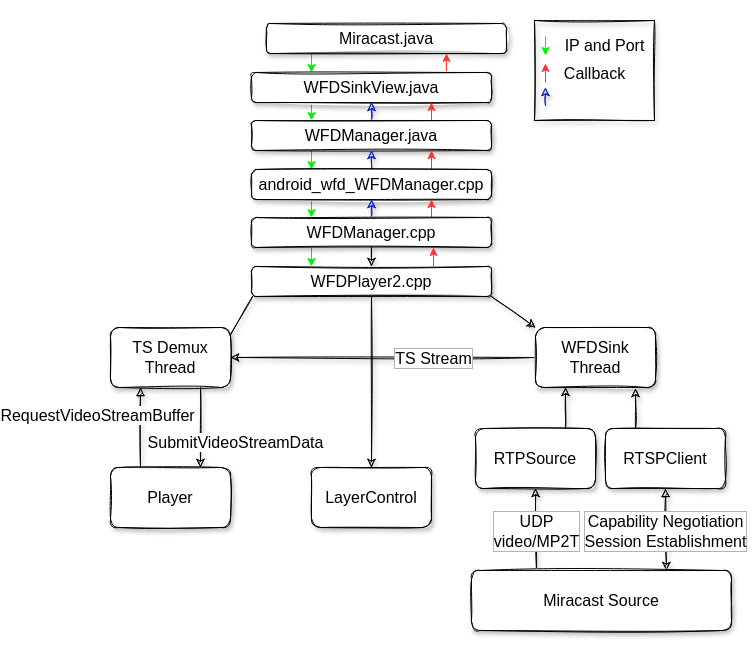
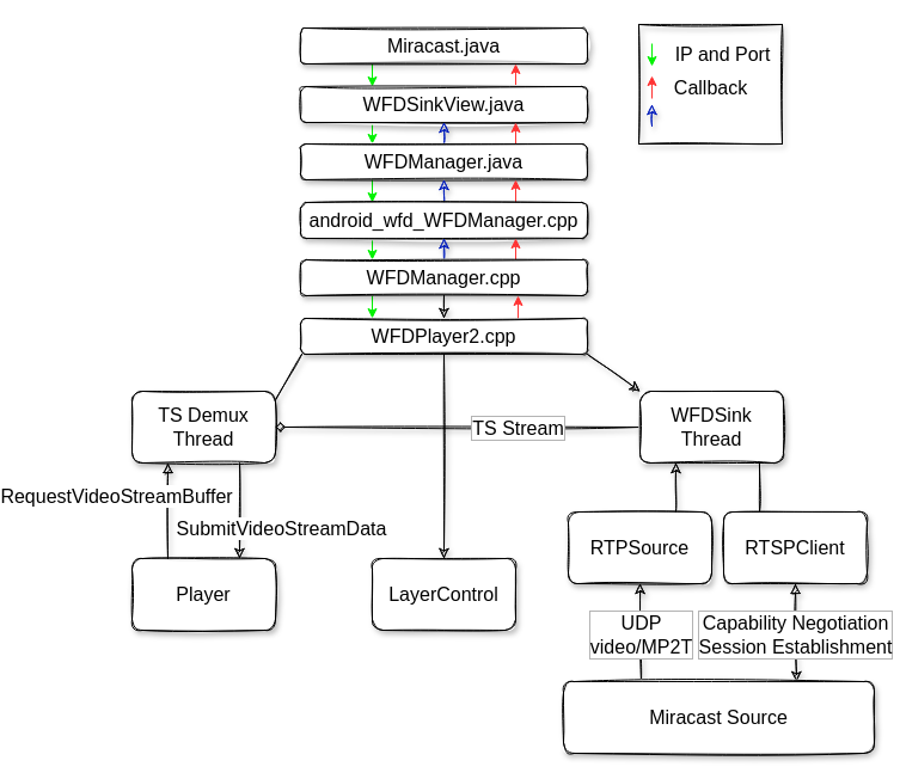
- <mxCell id="3" value="Miracast.java" style="rounded=1;whiteSpace=wrap;html=1;fontSize=16;shadow=1;glass=0;sketch=1;" vertex="1" parent="1"><mxGeometry x="176" y="23" width="240" height="30" as="geometry" /></mxCell>
+ <mxCell id="3" value="Miracast.java" style="rounded=1;whiteSpace=wrap;html=1;fontSize=16;shadow=1;glass=0;sketch=1;" vertex="1" parent="1"><mxGeometry x="161" y="23" width="240" height="30" as="geometry" /></mxCell>
- <mxCell id="25" style="edgeStyle=none;rounded=0;sketch=1;orthogonalLoop=1;jettySize=auto;html=1;exitX=0;exitY=0.5;exitDx=0;exitDy=0;entryX=1;entryY=0.5;entryDx=0;entryDy=0;shadow=1;fontSize=16;startArrow=none;startFill=0;endArrow=classic;endFill=1;strokeColor=default;strokeWidth=1;" edge="1" parent="1" source="27" target="33"><mxGeometry relative="1" as="geometry" /></mxCell>
+ <mxCell id="25" style="edgeStyle=none;rounded=0;sketch=1;orthogonalLoop=1;jettySize=auto;html=1;exitX=0;exitY=0.5;exitDx=0;exitDy=0;entryX=1;entryY=0.5;entryDx=0;entryDy=0;shadow=1;fontSize=16;startArrow=none;startFill=0;endArrow=diamond;endFill=1;strokeColor=default;strokeWidth=1;" edge="1" parent="1" source="27" target="33"><mxGeometry relative="1" as="geometry" /></mxCell>
- <mxCell id="34" style="edgeStyle=none;rounded=0;sketch=1;orthogonalLoop=1;jettySize=auto;html=1;exitX=0.25;exitY=0;exitDx=0;exitDy=0;entryX=0.833;entryY=1.017;entryDx=0;entryDy=0;entryPerimeter=0;fontSize=16;strokeColor=#000000;strokeWidth=1;shadow=1;" edge="1" parent="1" source="37" target="27"><mxGeometry relative="1" as="geometry" /></mxCell>
+ <mxCell id="34" style="edgeStyle=none;rounded=0;sketch=1;orthogonalLoop=1;jettySize=auto;html=1;exitX=0.25;exitY=0;exitDx=0;exitDy=0;entryX=0.833;entryY=1.017;entryDx=0;entryDy=0;entryPerimeter=0;fontSize=16;strokeColor=#000000;strokeWidth=1;shadow=1;endArrow=none;" edge="1" parent="1" source="37" target="27"><mxGeometry relative="1" as="geometry" /></mxCell>
